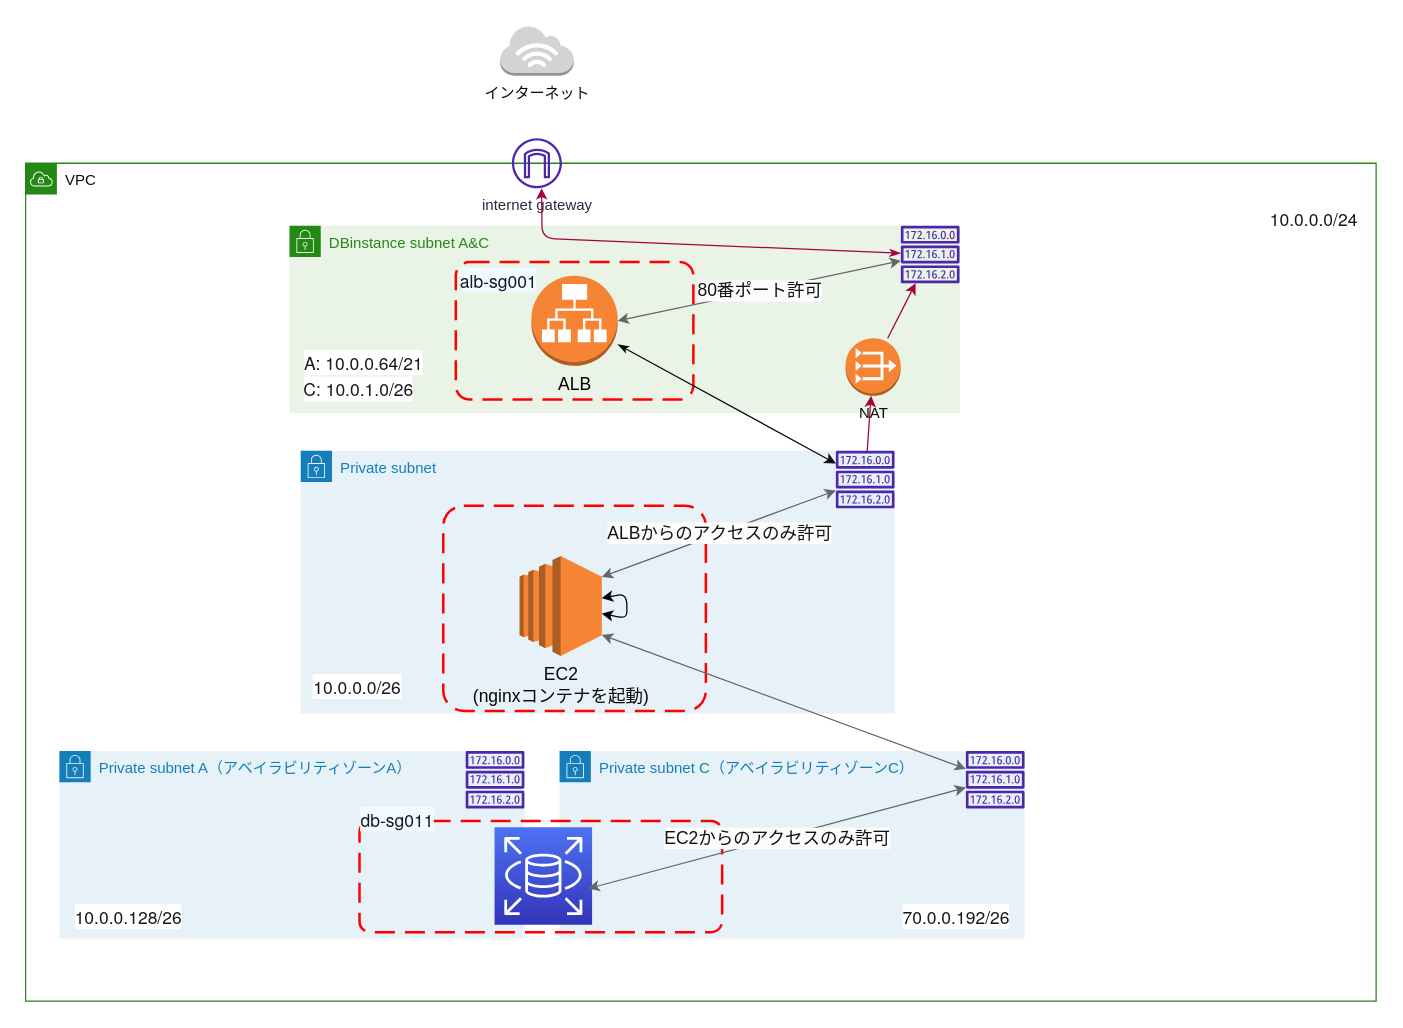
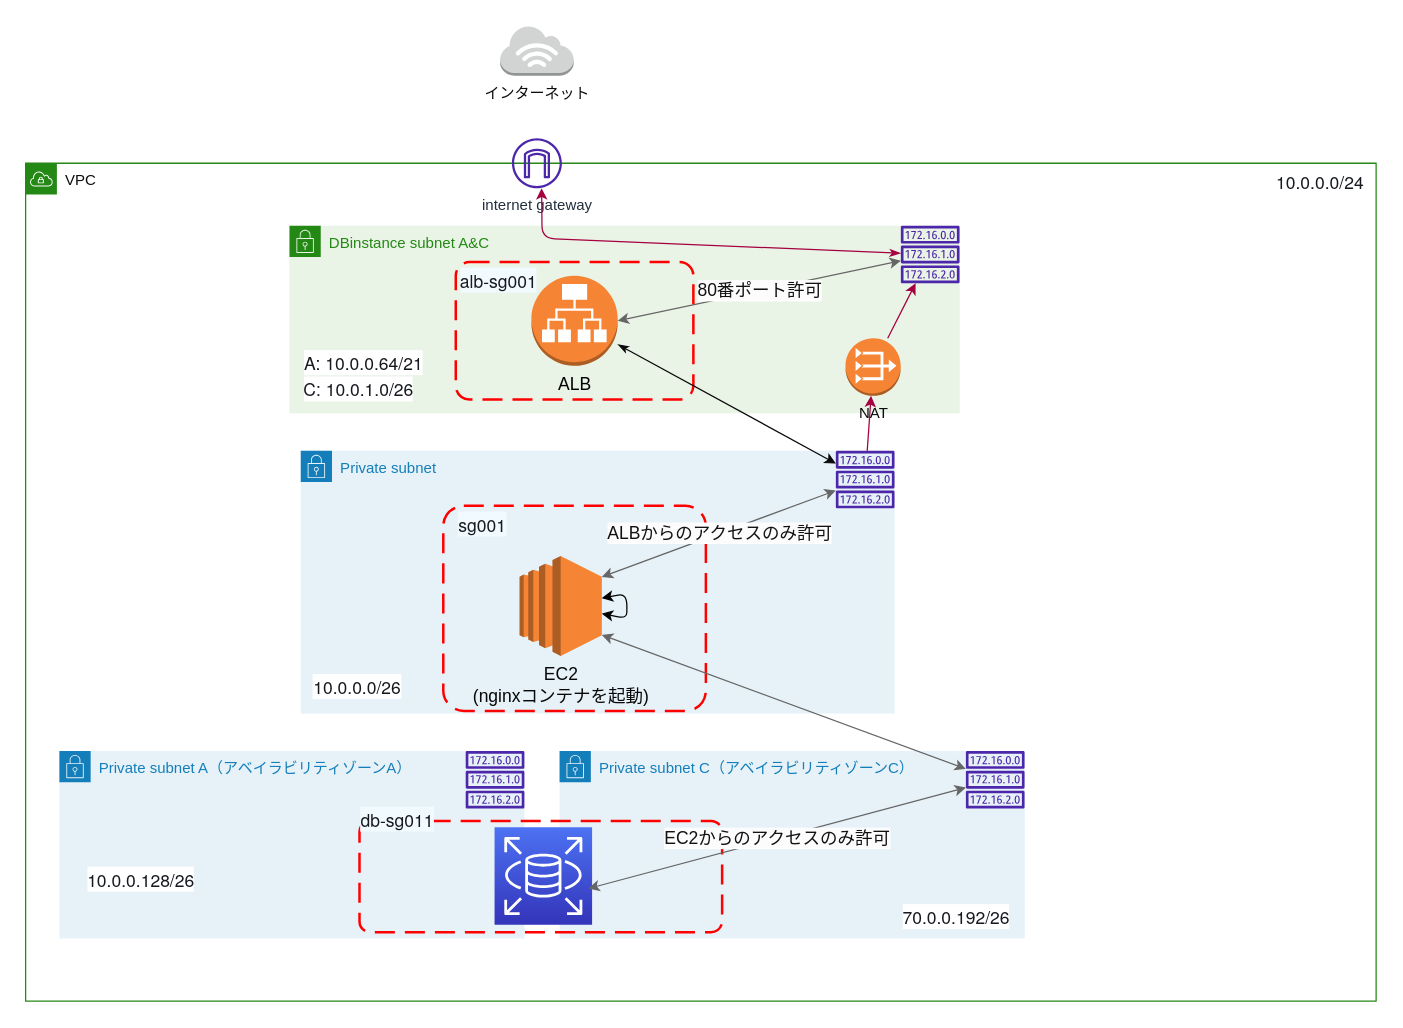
- <mxCell id="3" value="&lt;span style=&quot;color: rgb(22, 25, 31); font-family: &amp;quot;Amazon Ember&amp;quot;, &amp;quot;Helvetica Neue&amp;quot;, Roboto, Arial, sans-serif; font-size: 14px; font-style: normal; font-variant-ligatures: normal; font-variant-caps: normal; font-weight: 400; letter-spacing: normal; orphans: 2; text-align: left; text-indent: 0px; text-transform: none; widows: 2; word-spacing: 0px; -webkit-text-stroke-width: 0px; background-color: rgb(255, 255, 255); text-decoration-thickness: initial; text-decoration-style: initial; text-decoration-color: initial; float: none; display: inline !important;&quot;&gt;10.0.0.0/24&lt;/span&gt;" style="text;html=1;align=center;verticalAlign=middle;resizable=0;points=[];autosize=1;strokeColor=none;fillColor=none;fontColor=#0d0c0c;" parent="2" vertex="1"><mxGeometry x="985" y="30" width="90" height="30" as="geometry" /></mxCell>
+ <mxCell id="3" value="&lt;span style=&quot;color: rgb(22, 25, 31); font-family: &amp;quot;Amazon Ember&amp;quot;, &amp;quot;Helvetica Neue&amp;quot;, Roboto, Arial, sans-serif; font-size: 14px; font-style: normal; font-variant-ligatures: normal; font-variant-caps: normal; font-weight: 400; letter-spacing: normal; orphans: 2; text-align: left; text-indent: 0px; text-transform: none; widows: 2; word-spacing: 0px; -webkit-text-stroke-width: 0px; background-color: rgb(255, 255, 255); text-decoration-thickness: initial; text-decoration-style: initial; text-decoration-color: initial; float: none; display: inline !important;&quot;&gt;10.0.0.0/24&lt;/span&gt;" style="text;html=1;align=center;verticalAlign=middle;resizable=0;points=[];autosize=1;strokeColor=none;fillColor=none;fontColor=#0d0c0c;" parent="2" vertex="1"><mxGeometry x="990" width="90" height="30" as="geometry" /></mxCell>
+ <mxCell id="19" value="&lt;span style=&quot;color: rgb(22, 25, 31); font-family: &amp;quot;Amazon Ember&amp;quot;, &amp;quot;Helvetica Neue&amp;quot;, Roboto, Arial, sans-serif; font-size: 14px; text-align: start; background-color: rgb(241, 250, 255);&quot;&gt;sg001&lt;/span&gt;" style="text;html=1;align=center;verticalAlign=middle;resizable=0;points=[];autosize=1;strokeColor=none;fillColor=none;" parent="17" vertex="1"><mxGeometry x="115.0" y="44" width="60" height="30" as="geometry" /></mxCell>
- <mxCell id="14" value="&lt;span style=&quot;color: rgb(22, 25, 31); font-family: &amp;quot;Amazon Ember&amp;quot;, &amp;quot;Helvetica Neue&amp;quot;, Roboto, Arial, sans-serif; font-size: 14px; font-style: normal; font-variant-ligatures: normal; font-variant-caps: normal; font-weight: 400; letter-spacing: normal; orphans: 2; text-align: left; text-indent: 0px; text-transform: none; widows: 2; word-spacing: 0px; -webkit-text-stroke-width: 0px; background-color: rgb(255, 255, 255); text-decoration-thickness: initial; text-decoration-style: initial; text-decoration-color: initial; float: none; display: inline !important;&quot;&gt;10.0.0.128/26&lt;/span&gt;" style="text;html=1;align=center;verticalAlign=middle;resizable=0;points=[];autosize=1;strokeColor=none;fillColor=none;fontColor=#0d0c0c;" parent="13" vertex="1"><mxGeometry y="118" width="110" height="30" as="geometry" /></mxCell>
+ <mxCell id="14" value="&lt;span style=&quot;color: rgb(22, 25, 31); font-family: &amp;quot;Amazon Ember&amp;quot;, &amp;quot;Helvetica Neue&amp;quot;, Roboto, Arial, sans-serif; font-size: 14px; font-style: normal; font-variant-ligatures: normal; font-variant-caps: normal; font-weight: 400; letter-spacing: normal; orphans: 2; text-align: left; text-indent: 0px; text-transform: none; widows: 2; word-spacing: 0px; -webkit-text-stroke-width: 0px; background-color: rgb(255, 255, 255); text-decoration-thickness: initial; text-decoration-style: initial; text-decoration-color: initial; float: none; display: inline !important;&quot;&gt;10.0.0.128/26&lt;/span&gt;" style="text;html=1;align=center;verticalAlign=middle;resizable=0;points=[];autosize=1;strokeColor=none;fillColor=none;fontColor=#0d0c0c;" parent="13" vertex="1"><mxGeometry x="10" y="88" width="110" height="30" as="geometry" /></mxCell>
